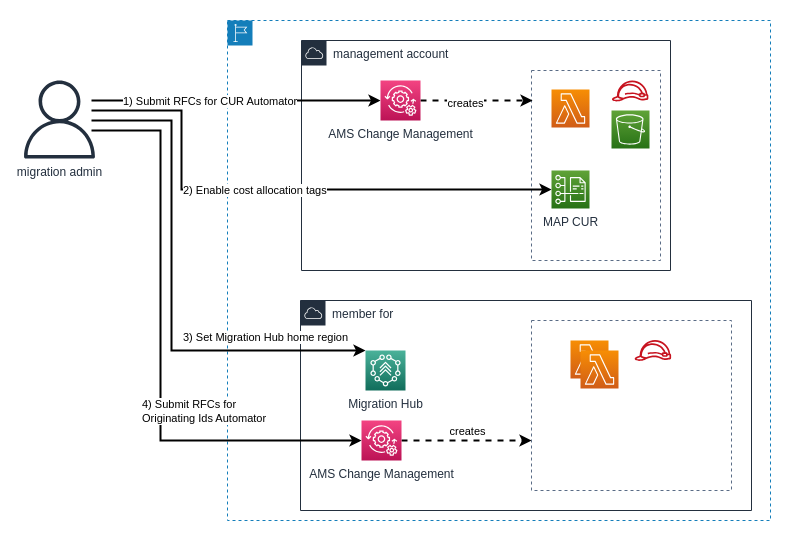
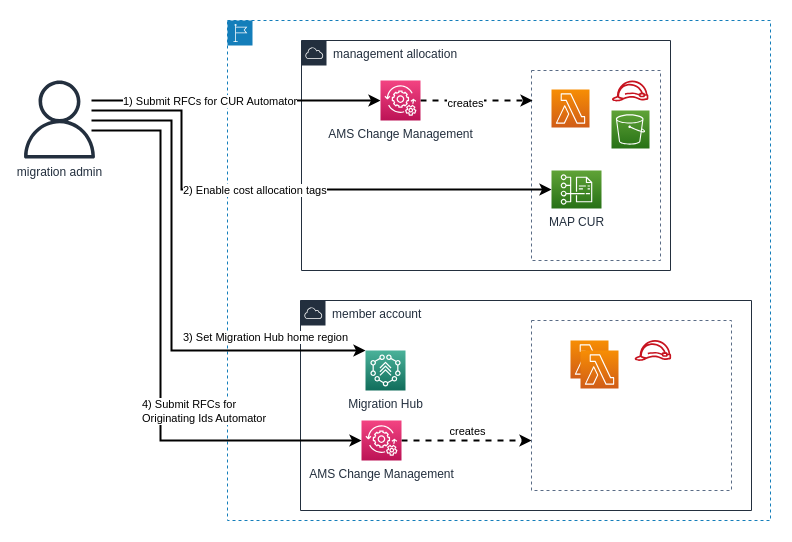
- <mxCell id="3" value="management account" style="points=[[0,0],[0.25,0],[0.5,0],[0.75,0],[1,0],[1,0.25],[1,0.5],[1,0.75],[1,1],[0.75,1],[0.5,1],[0.25,1],[0,1],[0,0.75],[0,0.5],[0,0.25]];outlineConnect=0;gradientColor=none;html=1;whiteSpace=wrap;fontSize=12;fontStyle=0;shape=mxgraph.aws4.group;grIcon=mxgraph.aws4.group_aws_cloud;strokeColor=#232F3E;fillColor=none;verticalAlign=top;align=left;spacingLeft=30;fontColor=#232F3E;dashed=0;" parent="1" vertex="1"><mxGeometry x="301" y="40" width="369" height="230" as="geometry" /></mxCell>
+ <mxCell id="3" value="management allocation" style="points=[[0,0],[0.25,0],[0.5,0],[0.75,0],[1,0],[1,0.25],[1,0.5],[1,0.75],[1,1],[0.75,1],[0.5,1],[0.25,1],[0,1],[0,0.75],[0,0.5],[0,0.25]];outlineConnect=0;gradientColor=none;html=1;whiteSpace=wrap;fontSize=12;fontStyle=0;shape=mxgraph.aws4.group;grIcon=mxgraph.aws4.group_aws_cloud;strokeColor=#232F3E;fillColor=none;verticalAlign=top;align=left;spacingLeft=30;fontColor=#232F3E;dashed=0;" parent="1" vertex="1"><mxGeometry x="301" y="40" width="369" height="230" as="geometry" /></mxCell>
- <mxCell id="19" value="MAP CUR" style="outlineConnect=0;fontColor=#232F3E;gradientColor=#60A337;gradientDirection=north;fillColor=#277116;strokeColor=#ffffff;dashed=0;verticalLabelPosition=bottom;verticalAlign=top;align=center;html=1;fontSize=12;fontStyle=0;aspect=fixed;shape=mxgraph.aws4.resourceIcon;resIcon=mxgraph.aws4.cost_and_usage_report;" parent="1" vertex="1"><mxGeometry x="551" y="170" width="38" height="38" as="geometry" /></mxCell>
+ <mxCell id="19" value="MAP CUR" style="outlineConnect=0;fontColor=#232F3E;gradientColor=#60A337;gradientDirection=north;fillColor=#277116;strokeColor=#ffffff;dashed=0;verticalLabelPosition=bottom;verticalAlign=top;align=center;html=1;fontSize=12;fontStyle=0;aspect=fixed;shape=mxgraph.aws4.resourceIcon;resIcon=mxgraph.aws4.cost_and_usage_report;" parent="1" vertex="1"><mxGeometry x="551" y="170" width="50" height="38" as="geometry" /></mxCell>
- <mxCell id="5" value="member for" style="points=[[0,0],[0.25,0],[0.5,0],[0.75,0],[1,0],[1,0.25],[1,0.5],[1,0.75],[1,1],[0.75,1],[0.5,1],[0.25,1],[0,1],[0,0.75],[0,0.5],[0,0.25]];outlineConnect=0;gradientColor=none;html=1;whiteSpace=wrap;fontSize=12;fontStyle=0;shape=mxgraph.aws4.group;grIcon=mxgraph.aws4.group_aws_cloud;strokeColor=#232F3E;fillColor=none;verticalAlign=top;align=left;spacingLeft=30;fontColor=#232F3E;dashed=0;" parent="1" vertex="1"><mxGeometry x="300" y="300" width="451" height="210" as="geometry" /></mxCell>
+ <mxCell id="5" value="member account" style="points=[[0,0],[0.25,0],[0.5,0],[0.75,0],[1,0],[1,0.25],[1,0.5],[1,0.75],[1,1],[0.75,1],[0.5,1],[0.25,1],[0,1],[0,0.75],[0,0.5],[0,0.25]];outlineConnect=0;gradientColor=none;html=1;whiteSpace=wrap;fontSize=12;fontStyle=0;shape=mxgraph.aws4.group;grIcon=mxgraph.aws4.group_aws_cloud;strokeColor=#232F3E;fillColor=none;verticalAlign=top;align=left;spacingLeft=30;fontColor=#232F3E;dashed=0;" parent="1" vertex="1"><mxGeometry x="300" y="300" width="451" height="210" as="geometry" /></mxCell>
